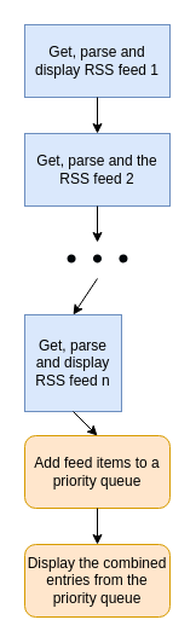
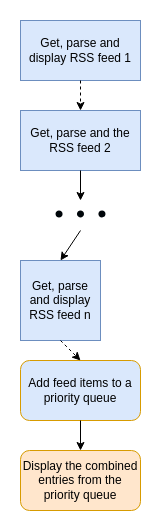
- <mxCell id="5" value="" style="endArrow=classic;html=1;exitX=0.5;exitY=1;exitDx=0;exitDy=0;entryX=0.5;entryY=0;entryDx=0;entryDy=0;" parent="1" source="2" target="3" edge="1"><mxGeometry width="50" height="50" relative="1" as="geometry"><mxPoint x="20" y="420" as="sourcePoint" /><mxPoint x="70" y="370" as="targetPoint" /></mxGeometry></mxCell>
+ <mxCell id="5" value="" style="endArrow=classic;html=1;exitX=0.5;exitY=1;exitDx=0;exitDy=0;entryX=0.5;entryY=0;entryDx=0;entryDy=0;dashed=1;" parent="1" source="2" target="3" edge="1"><mxGeometry width="50" height="50" relative="1" as="geometry"><mxPoint x="20" y="420" as="sourcePoint" /><mxPoint x="70" y="370" as="targetPoint" /></mxGeometry></mxCell>
- <mxCell id="10" value="" style="endArrow=classic;html=1;entryX=0.5;entryY=0;entryDx=0;entryDy=0;exitX=0.5;exitY=1;exitDx=0;exitDy=0;" parent="1" source="4" target="9" edge="1"><mxGeometry width="50" height="50" relative="1" as="geometry"><mxPoint x="90" y="240" as="sourcePoint" /><mxPoint x="90" y="270" as="targetPoint" /></mxGeometry></mxCell>
+ <mxCell id="10" value="" style="endArrow=classic;html=1;entryX=0.5;entryY=0;entryDx=0;entryDy=0;exitX=0.5;exitY=1;exitDx=0;exitDy=0;dashed=1;" parent="1" source="4" target="9" edge="1"><mxGeometry width="50" height="50" relative="1" as="geometry"><mxPoint x="90" y="240" as="sourcePoint" /><mxPoint x="90" y="270" as="targetPoint" /></mxGeometry></mxCell>
- <mxCell id="9" value="Add feed items to a priority queue" style="rounded=1;whiteSpace=wrap;html=1;fillColor=#ffe6cc;strokeColor=#d79b00;" parent="1" vertex="1"><mxGeometry x="20" y="360" width="120" height="60" as="geometry" /></mxCell>
+ <mxCell id="9" value="Add feed items to a priority queue" style="rounded=1;whiteSpace=wrap;html=1;fillColor=#dae8fc;strokeColor=#d79b00;" parent="1" vertex="1"><mxGeometry x="20" y="360" width="120" height="60" as="geometry" /></mxCell>
